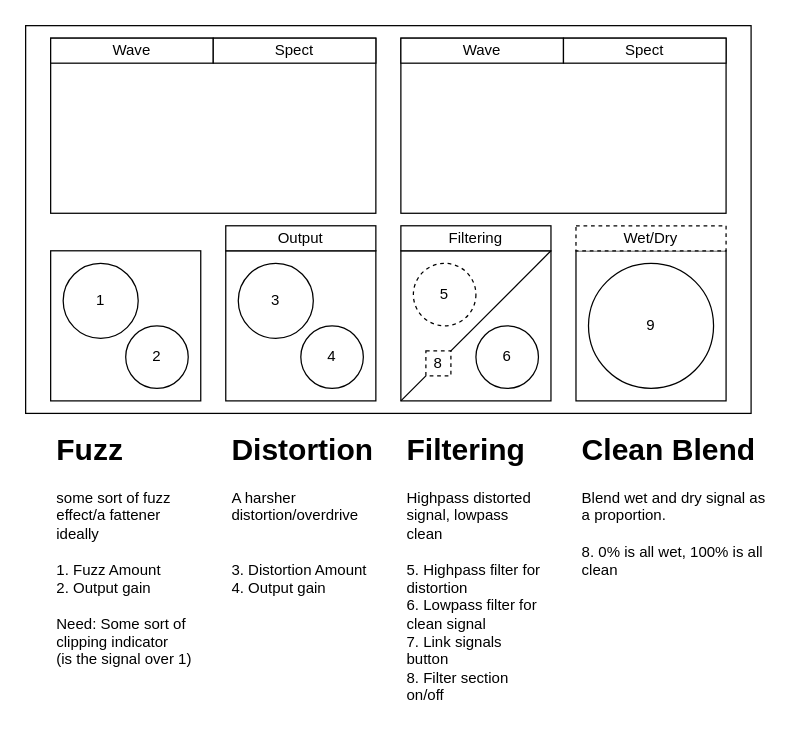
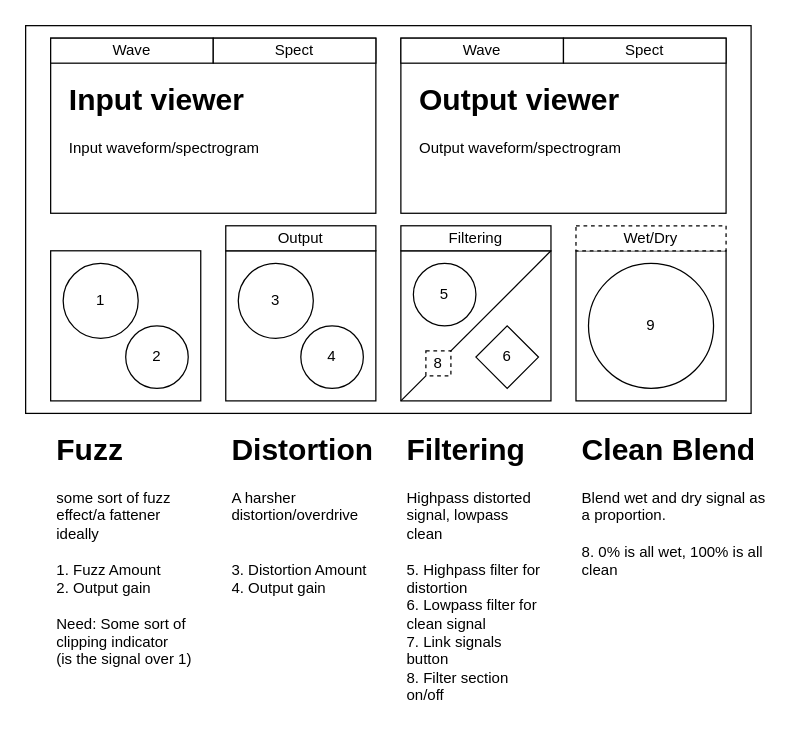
+ <mxCell id="25" value="&lt;h1&gt;Input viewer&lt;/h1&gt;&lt;div&gt;Input waveform/spectrogram&lt;/div&gt;" style="text;html=1;strokeColor=none;fillColor=none;spacing=5;spacingTop=-20;whiteSpace=wrap;overflow=hidden;rounded=0;" parent="1" vertex="1"><mxGeometry x="50" y="60" width="230" height="100" as="geometry" /></mxCell>
+ <mxCell id="26" value="&lt;h1&gt;Output viewer&lt;/h1&gt;&lt;div&gt;Output waveform/spectrogram&lt;/div&gt;" style="text;html=1;strokeColor=none;fillColor=none;spacing=5;spacingTop=-20;whiteSpace=wrap;overflow=hidden;rounded=0;" parent="1" vertex="1"><mxGeometry x="330" y="60" width="230" height="100" as="geometry" /></mxCell>
- <mxCell id="16" value="5" style="ellipse;whiteSpace=wrap;html=1;aspect=fixed;fillColor=default;dashed=1;" parent="1" vertex="1"><mxGeometry x="330" y="210" width="50" height="50" as="geometry" /></mxCell>
+ <mxCell id="16" value="5" style="ellipse;whiteSpace=wrap;html=1;aspect=fixed;fillColor=default;" parent="1" vertex="1"><mxGeometry x="330" y="210" width="50" height="50" as="geometry" /></mxCell>
- <mxCell id="17" value="6" style="ellipse;whiteSpace=wrap;html=1;aspect=fixed;fillColor=default;" parent="1" vertex="1"><mxGeometry x="380" y="260" width="50" height="50" as="geometry" /></mxCell>
+ <mxCell id="17" value="6" style="rhombus;whiteSpace=wrap;html=1;aspect=fixed;fillColor=default;" parent="1" vertex="1"><mxGeometry x="380" y="260" width="50" height="50" as="geometry" /></mxCell>
